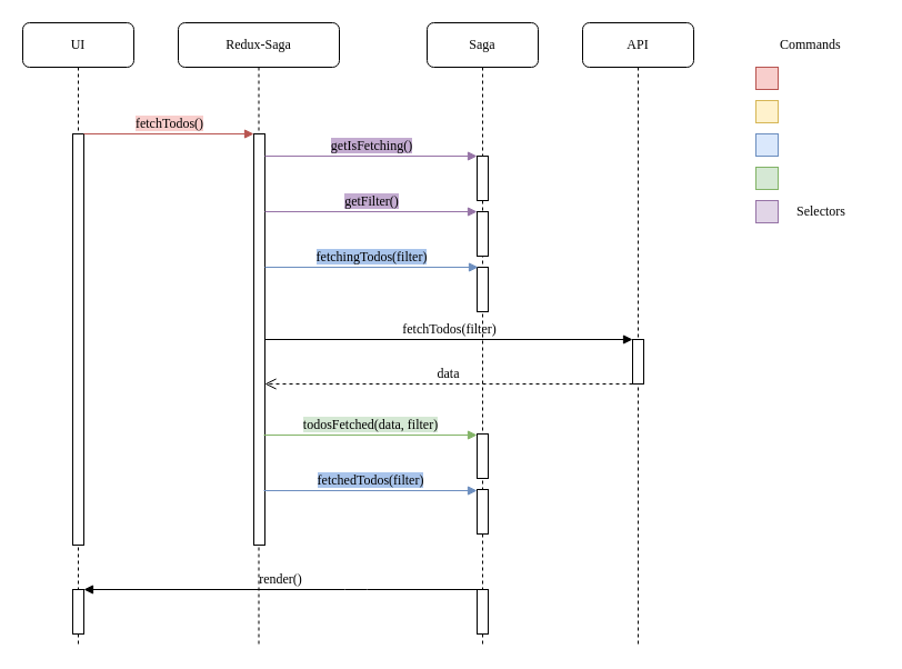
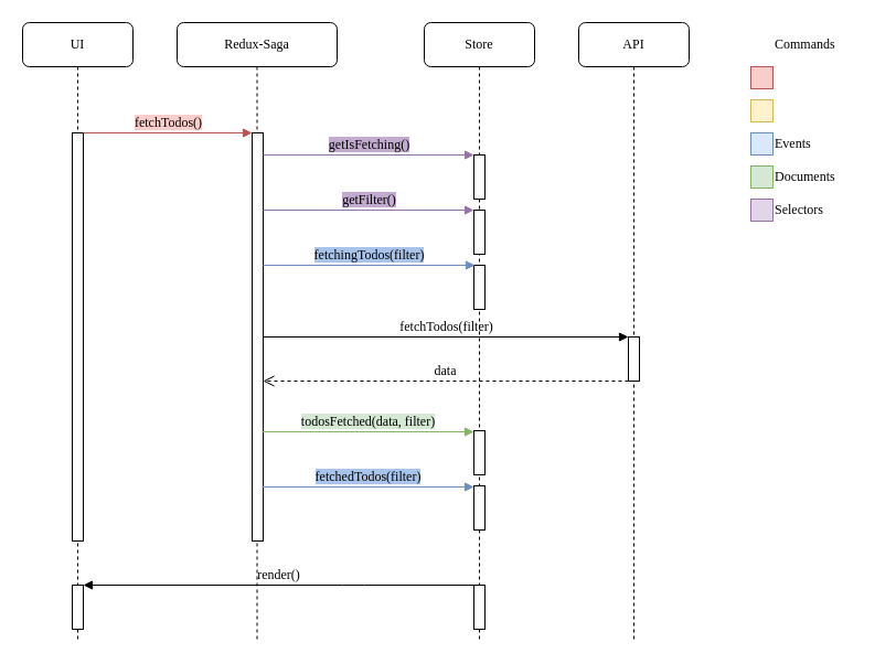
- <mxCell id="4" value="Saga" style="shape=umlLifeline;perimeter=lifelinePerimeter;whiteSpace=wrap;html=1;container=1;collapsible=0;recursiveResize=0;outlineConnect=0;rounded=1;shadow=0;comic=0;labelBackgroundColor=none;strokeWidth=1;fontFamily=Verdana;fontSize=12;align=center;" vertex="1" parent="1"><mxGeometry x="384" y="20" width="100" height="560" as="geometry" /></mxCell>
+ <mxCell id="4" value="Store" style="shape=umlLifeline;perimeter=lifelinePerimeter;whiteSpace=wrap;html=1;container=1;collapsible=0;recursiveResize=0;outlineConnect=0;rounded=1;shadow=0;comic=0;labelBackgroundColor=none;strokeWidth=1;fontFamily=Verdana;fontSize=12;align=center;" vertex="1" parent="1"><mxGeometry x="384" y="20" width="100" height="560" as="geometry" /></mxCell>
+ <mxCell id="30" value="Events" style="text;html=1;strokeColor=none;fillColor=none;align=left;verticalAlign=middle;whiteSpace=wrap;rounded=0;fontFamily=Verdana;fontSize=12;" vertex="1" parent="1"><mxGeometry x="700" y="120" width="90" height="20" as="geometry" /></mxCell>
+ <mxCell id="31" value="Documents" style="text;html=1;strokeColor=none;fillColor=none;align=left;verticalAlign=middle;whiteSpace=wrap;rounded=0;fontFamily=Verdana;fontSize=12;" vertex="1" parent="1"><mxGeometry x="700" y="150" width="90" height="20" as="geometry" /></mxCell>
- <mxCell id="33" value="Selectors" style="text;html=1;strokeColor=none;fillColor=none;align=left;verticalAlign=middle;whiteSpace=wrap;rounded=0;fontFamily=Verdana;fontSize=12;" vertex="1" parent="1"><mxGeometry x="715" y="180" width="90" height="20" as="geometry" /></mxCell>
+ <mxCell id="33" value="Selectors" style="text;html=1;strokeColor=none;fillColor=none;align=left;verticalAlign=middle;whiteSpace=wrap;rounded=0;fontFamily=Verdana;fontSize=12;" vertex="1" parent="1"><mxGeometry x="700" y="180" width="90" height="20" as="geometry" /></mxCell>
